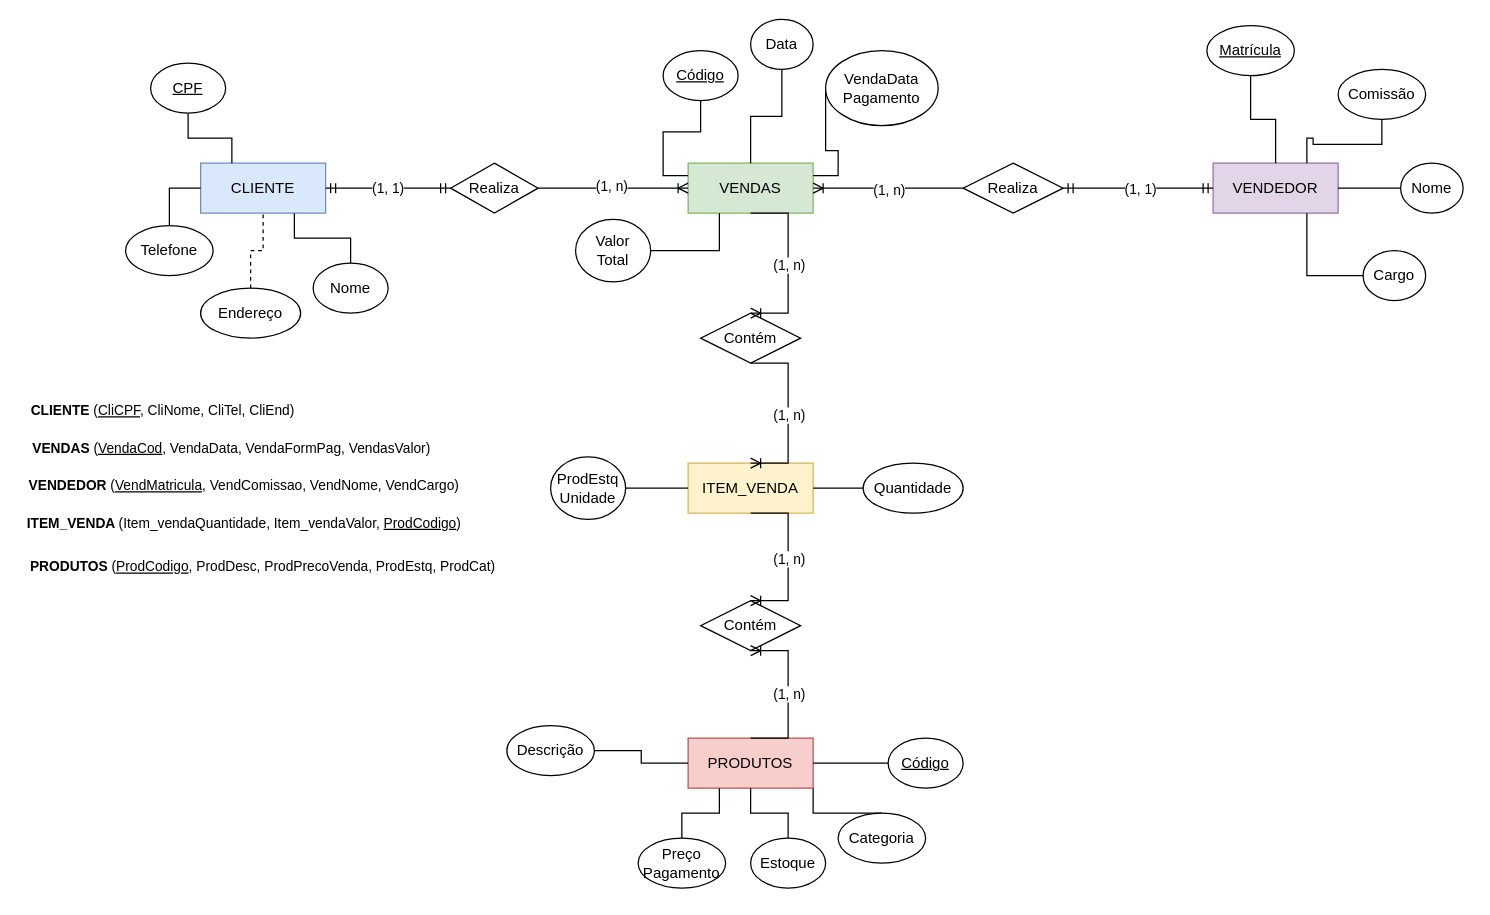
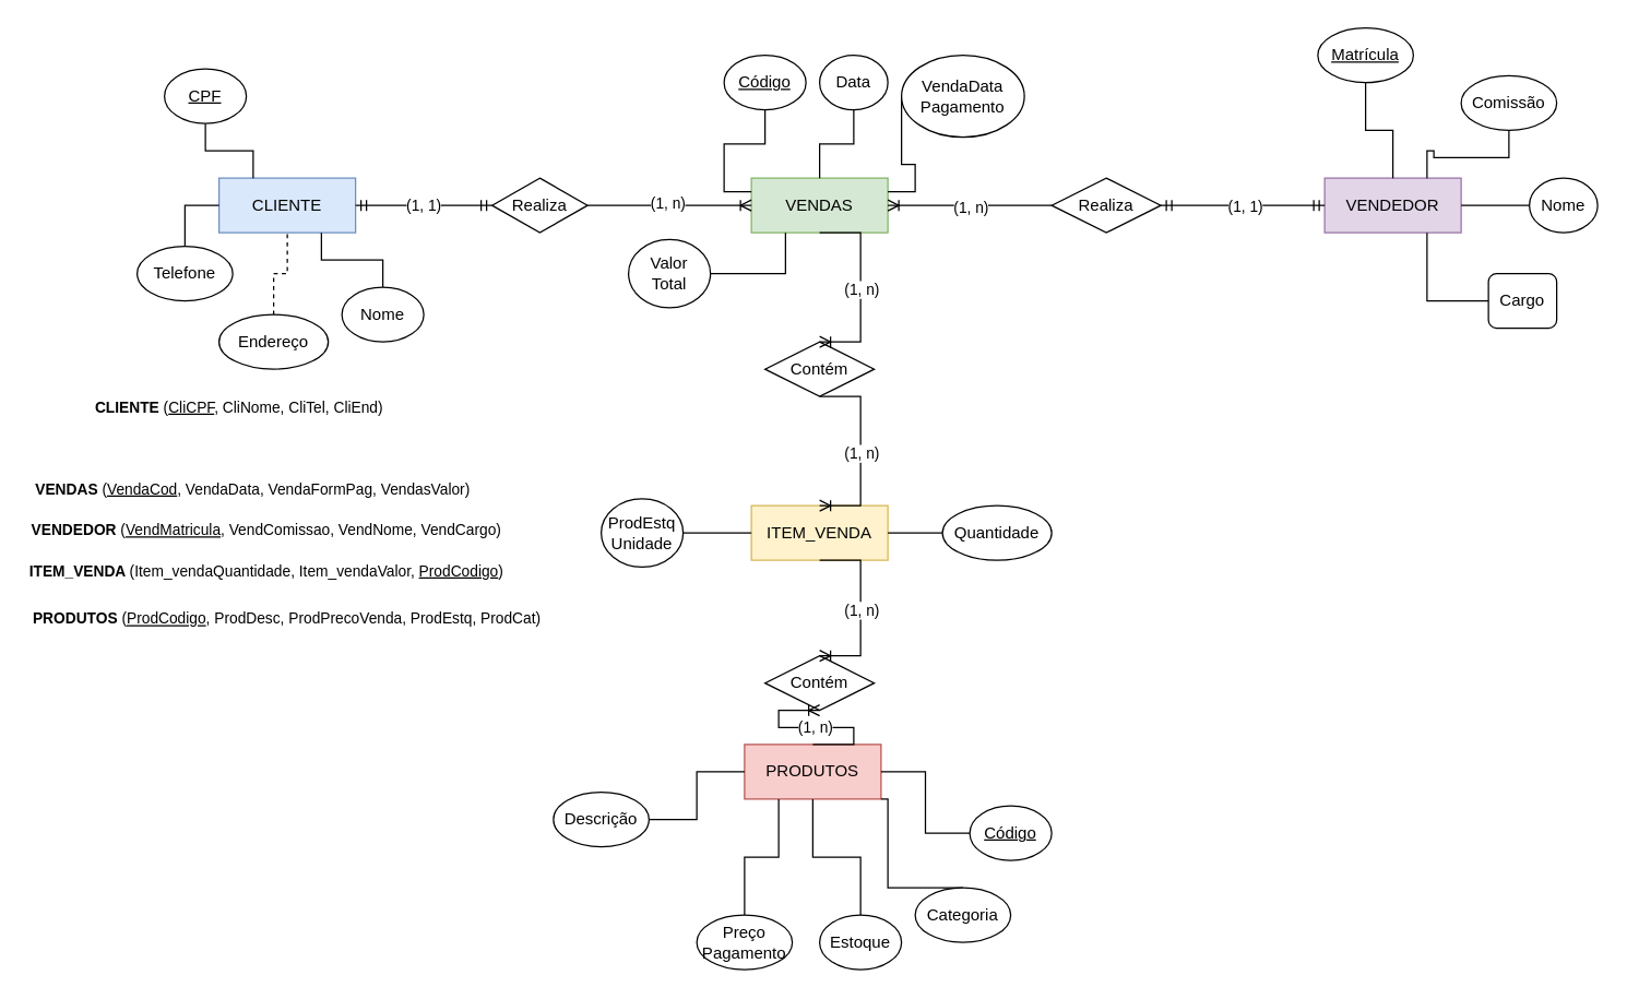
- <mxCell id="56" value="Data" style="ellipse;whiteSpace=wrap;html=1;align=center;" vertex="1" parent="1"><mxGeometry x="600" y="15" width="50" height="40" as="geometry" /></mxCell>
+ <mxCell id="56" value="Data" style="ellipse;whiteSpace=wrap;html=1;align=center;" vertex="1" parent="1"><mxGeometry x="600" y="40" width="50" height="40" as="geometry" /></mxCell>
- <mxCell id="50" value="Cargo" style="ellipse;whiteSpace=wrap;html=1;align=center;" vertex="1" parent="1"><mxGeometry x="1090" y="200" width="50" height="40" as="geometry" /></mxCell>
+ <mxCell id="50" value="Cargo" style="whiteSpace=wrap;html=1;align=center;rounded=1;" vertex="1" parent="1"><mxGeometry x="1090" y="200" width="50" height="40" as="geometry" /></mxCell>
- <mxCell id="65" value="&lt;b&gt;CLIENTE &lt;/b&gt;(&lt;u&gt;CliCPF&lt;/u&gt;, CliNome, CliTel, CliEnd)" style="text;html=1;whiteSpace=wrap;strokeColor=none;fillColor=none;align=center;verticalAlign=middle;rounded=0;fontFamily=Helvetica;fontSize=11;fontColor=default;labelBackgroundColor=default;" vertex="1" parent="1"><mxGeometry x="20" y="312.5" width="220" height="30" as="geometry" /></mxCell>
+ <mxCell id="65" value="&lt;b&gt;CLIENTE &lt;/b&gt;(&lt;u&gt;CliCPF&lt;/u&gt;, CliNome, CliTel, CliEnd)" style="text;html=1;whiteSpace=wrap;strokeColor=none;fillColor=none;align=center;verticalAlign=middle;rounded=0;fontFamily=Helvetica;fontSize=11;fontColor=default;labelBackgroundColor=default;" vertex="1" parent="1"><mxGeometry x="65" y="282.5" width="220" height="30" as="geometry" /></mxCell>
- <mxCell id="16" value="PRODUTOS" style="whiteSpace=wrap;html=1;align=center;fillColor=#f8cecc;strokeColor=#b85450;" vertex="1" parent="1"><mxGeometry x="550" y="590" width="100" height="40" as="geometry" /></mxCell>
+ <mxCell id="16" value="PRODUTOS" style="whiteSpace=wrap;html=1;align=center;fillColor=#f8cecc;strokeColor=#b85450;" vertex="1" parent="1"><mxGeometry x="545" y="545" width="100" height="40" as="geometry" /></mxCell>
